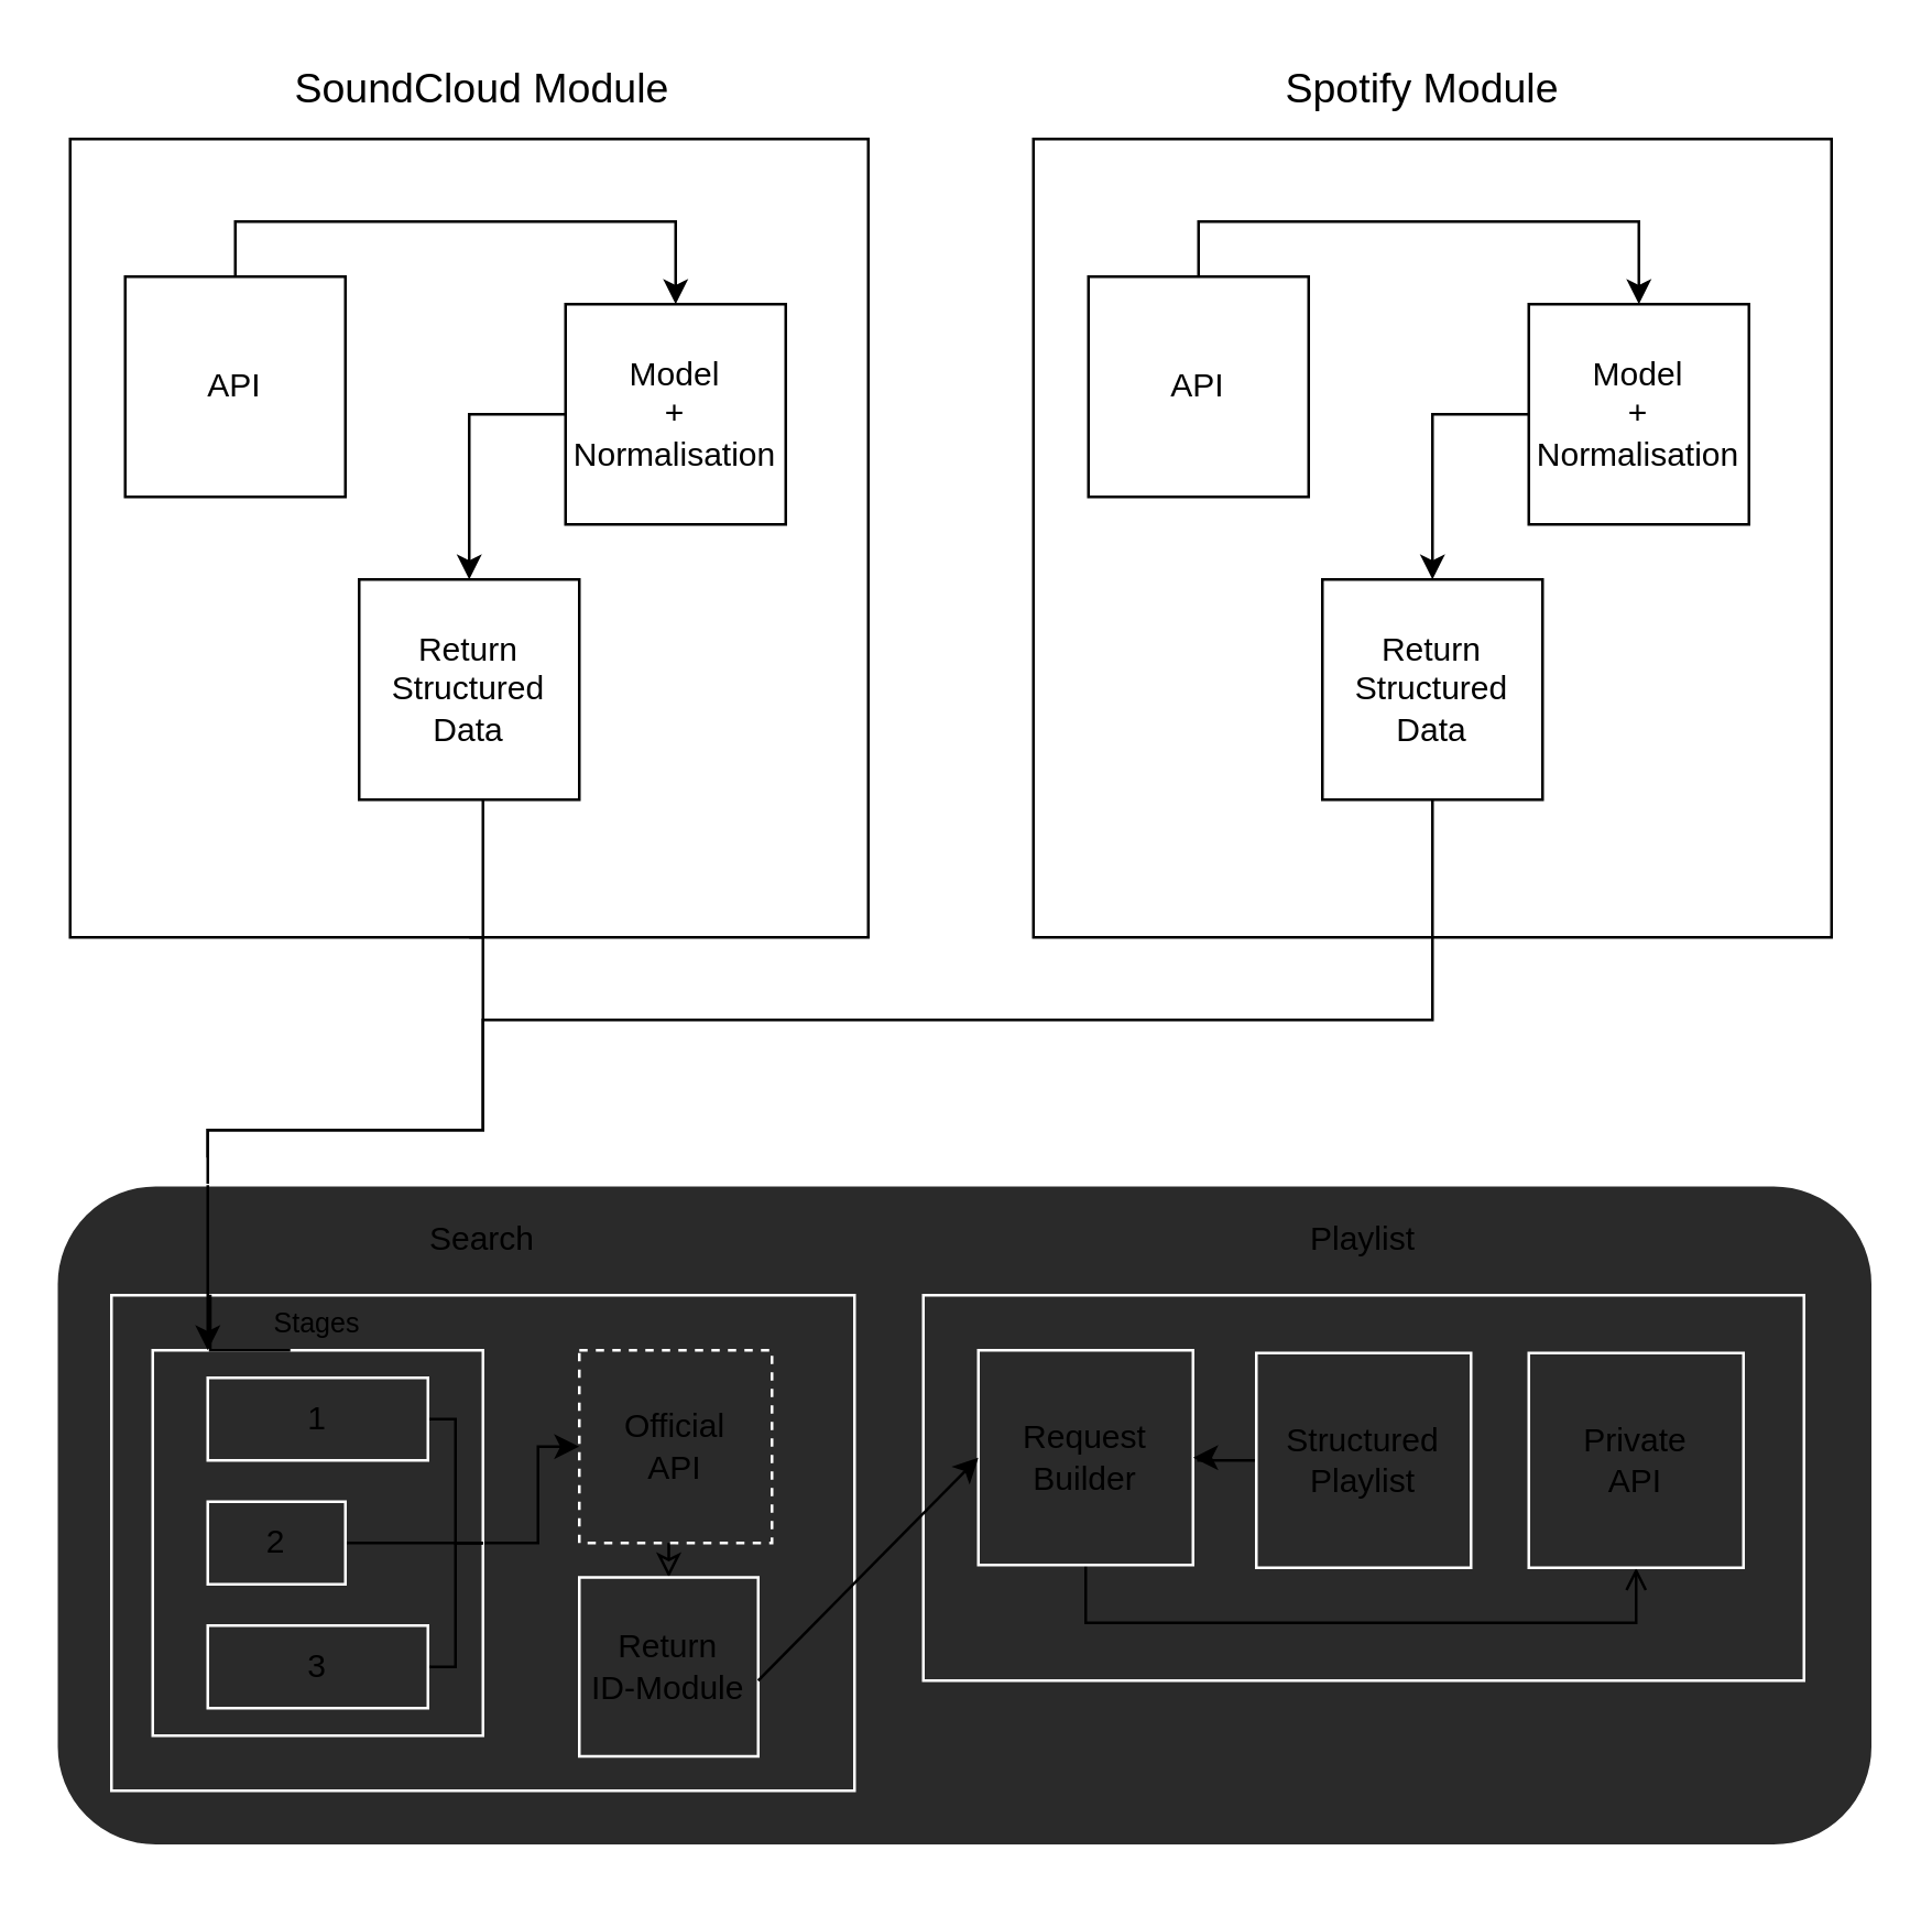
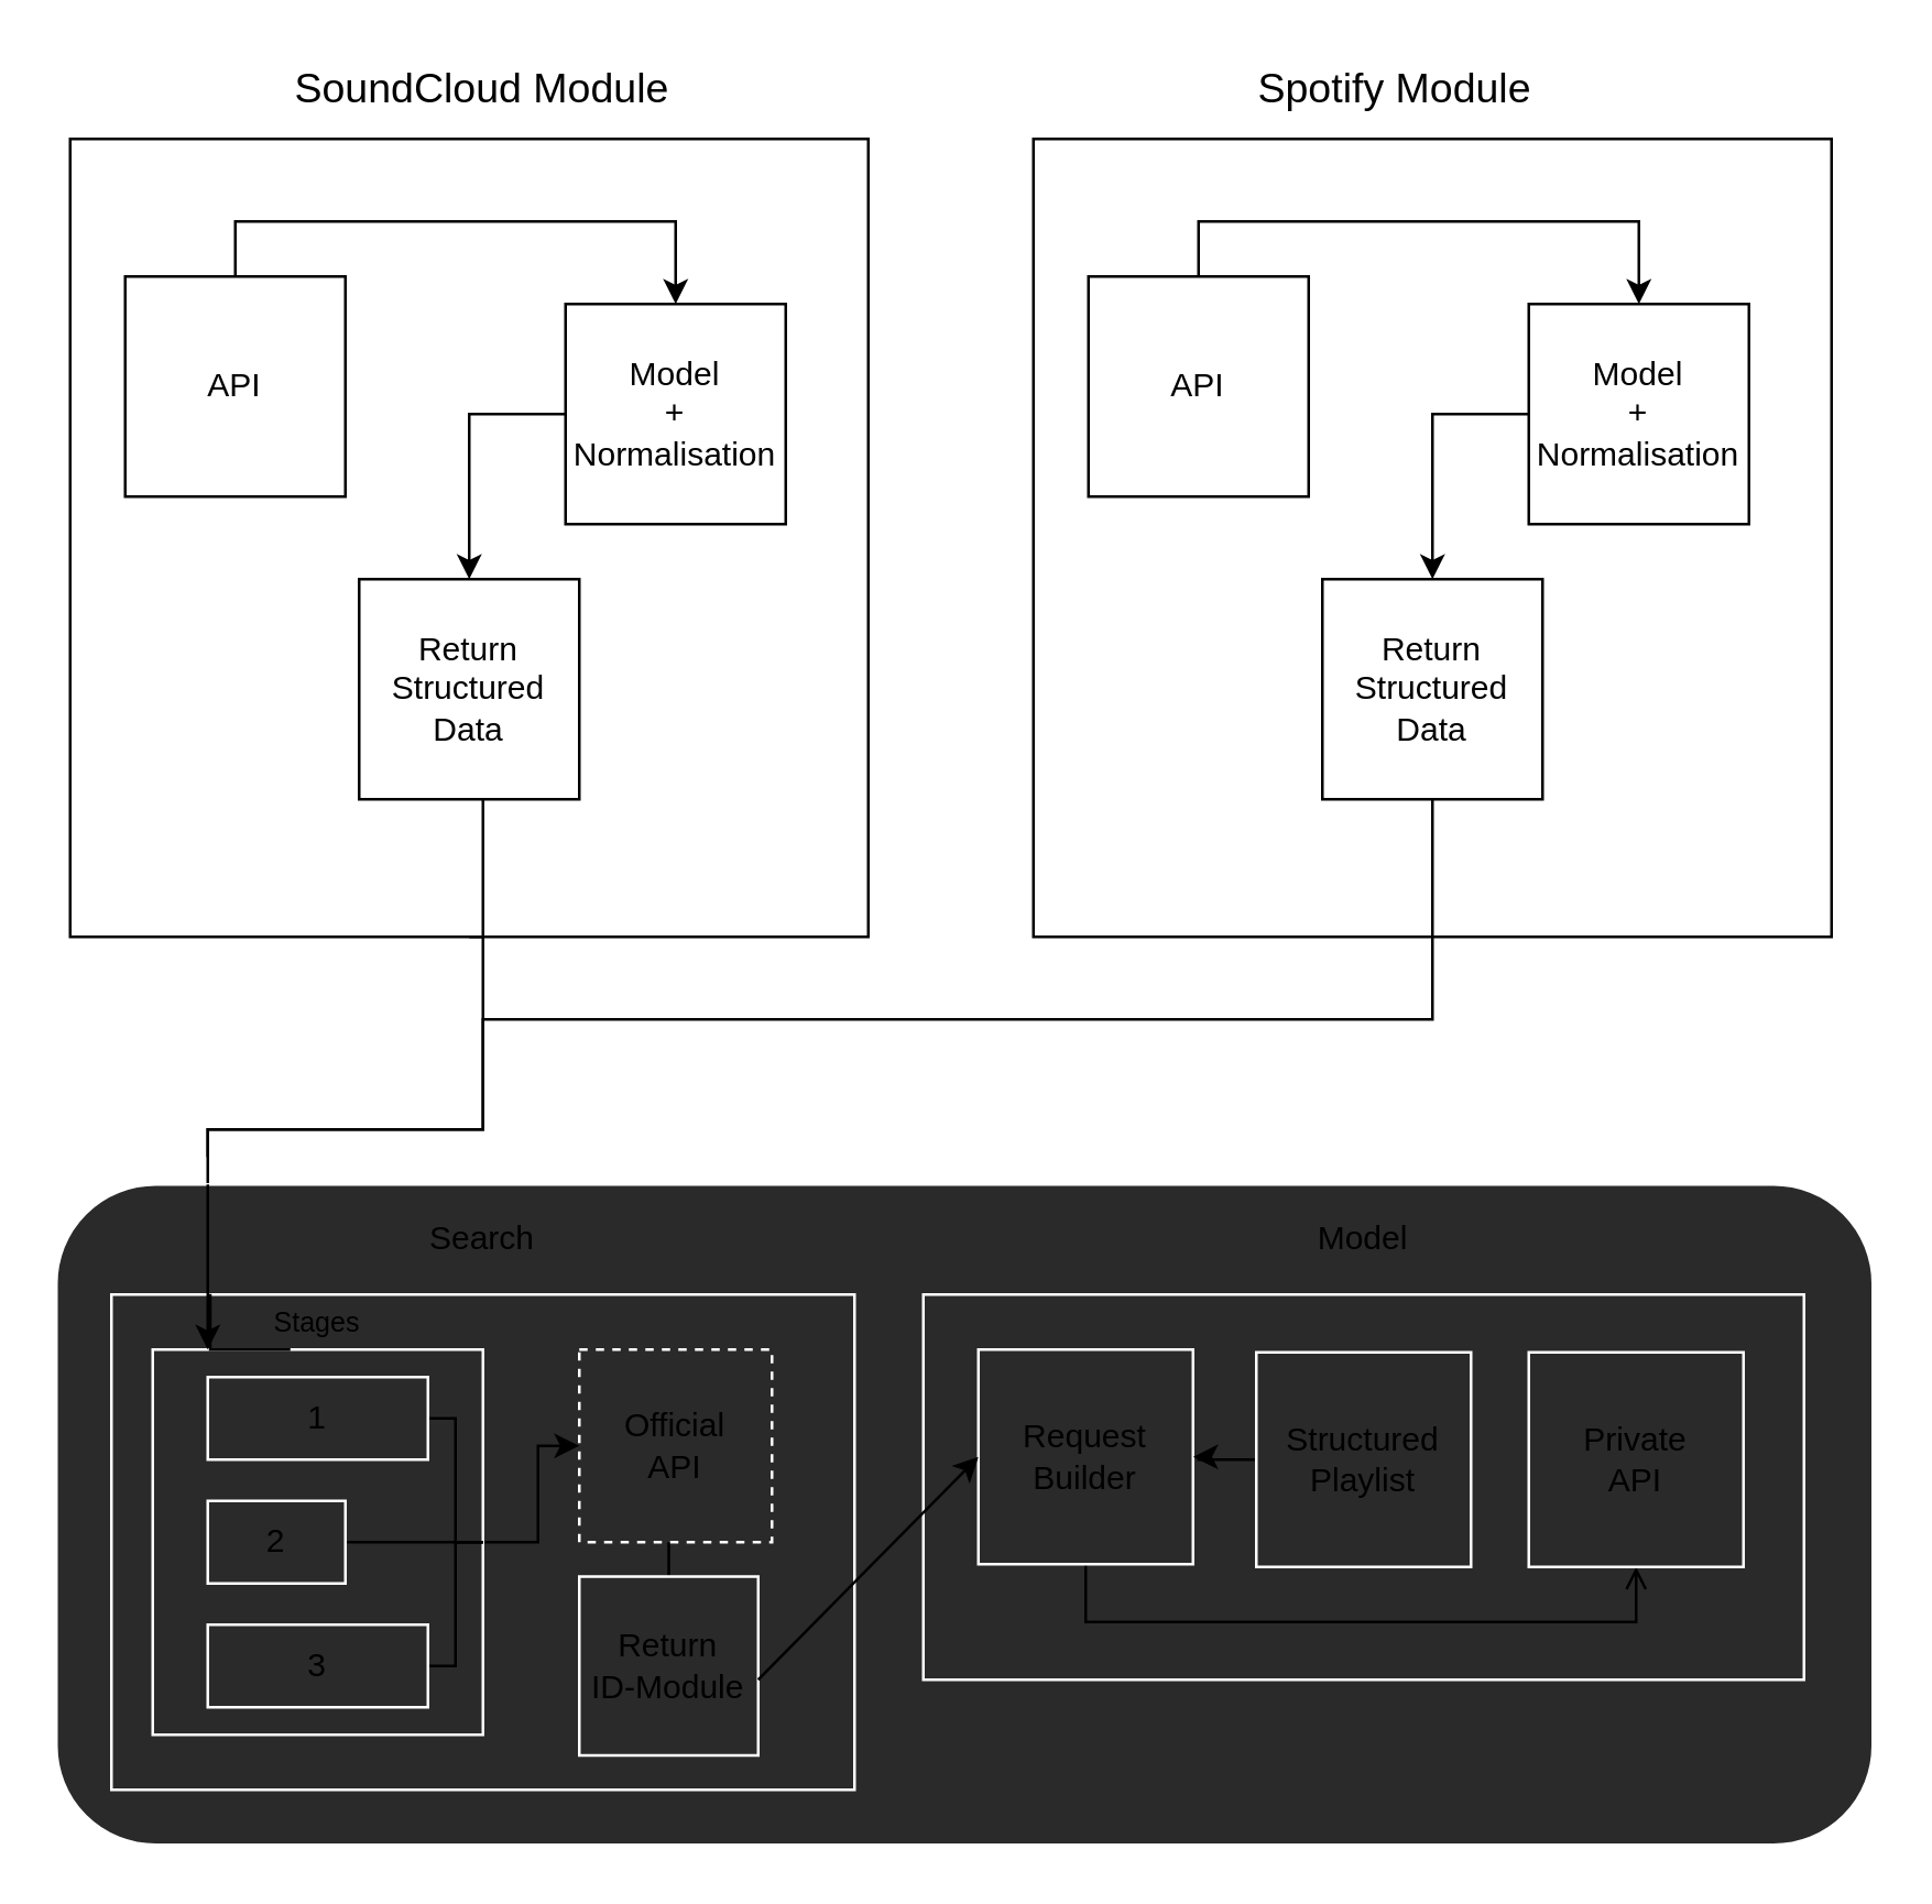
- <mxCell id="12" value="&lt;font style=&quot;font-size: 15px&quot;&gt;Spotify Module&lt;/font&gt;" style="text;html=1;resizable=0;points=[];autosize=1;align=left;verticalAlign=top;spacingTop=-4;" vertex="1" parent="1"><mxGeometry x="465" y="20" width="110" height="20" as="geometry" /></mxCell>
+ <mxCell id="12" value="&lt;font style=&quot;font-size: 15px&quot;&gt;Spotify Module&lt;/font&gt;" style="text;html=1;resizable=0;points=[];autosize=1;align=left;verticalAlign=top;spacingTop=-4;" vertex="1" parent="1"><mxGeometry x="455" y="20" width="110" height="20" as="geometry" /></mxCell>
- <mxCell id="38" value="Playlist" style="text;html=1;strokeColor=none;fillColor=none;align=center;verticalAlign=middle;whiteSpace=wrap;rounded=0;" vertex="1" parent="1"><mxGeometry x="475" y="440" width="40" height="20" as="geometry" /></mxCell>
+ <mxCell id="38" value="Model" style="text;html=1;strokeColor=none;fillColor=none;align=center;verticalAlign=middle;whiteSpace=wrap;rounded=0;" vertex="1" parent="1"><mxGeometry x="475" y="440" width="40" height="20" as="geometry" /></mxCell>
- <mxCell id="25" style="edgeStyle=orthogonalEdgeStyle;rounded=0;orthogonalLoop=1;jettySize=auto;html=1;exitX=0.5;exitY=1;exitDx=0;exitDy=0;entryX=0.5;entryY=0;entryDx=0;entryDy=0;startArrow=none;startFill=0;endArrow=classic;endFill=0;" edge="1" parent="1" source="26" target="36"><mxGeometry relative="1" as="geometry" /></mxCell>
+ <mxCell id="25" style="edgeStyle=orthogonalEdgeStyle;rounded=0;orthogonalLoop=1;jettySize=auto;html=1;exitX=0.5;exitY=1;exitDx=0;exitDy=0;entryX=0.5;entryY=0;entryDx=0;entryDy=0;startArrow=none;startFill=0;endArrow=none;endFill=0;" edge="1" parent="1" source="26" target="36"><mxGeometry relative="1" as="geometry" /></mxCell>
